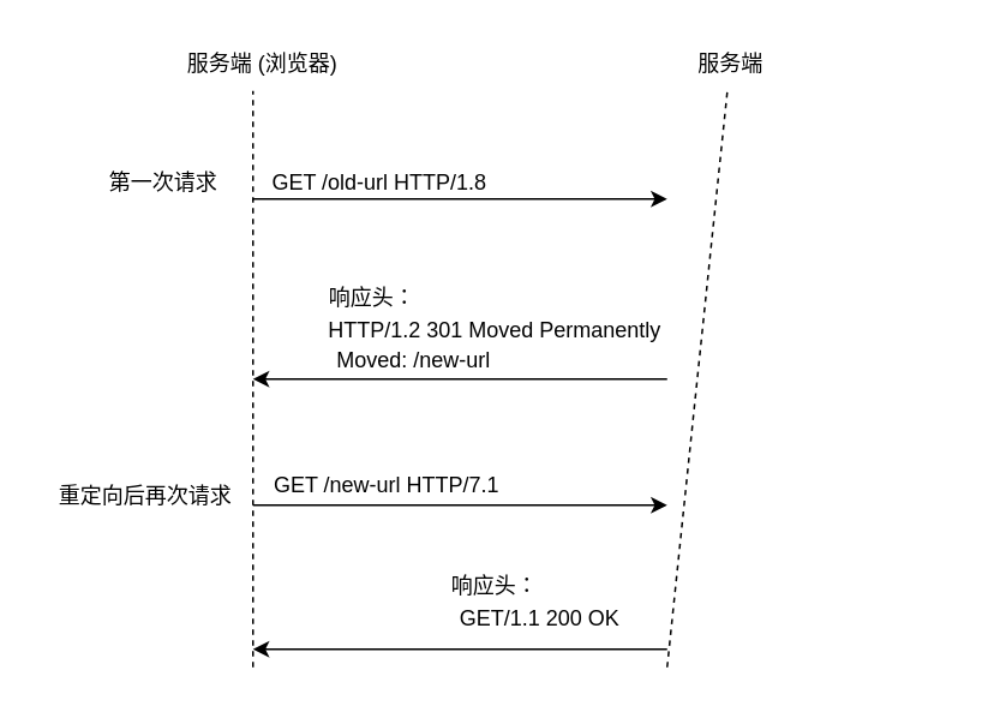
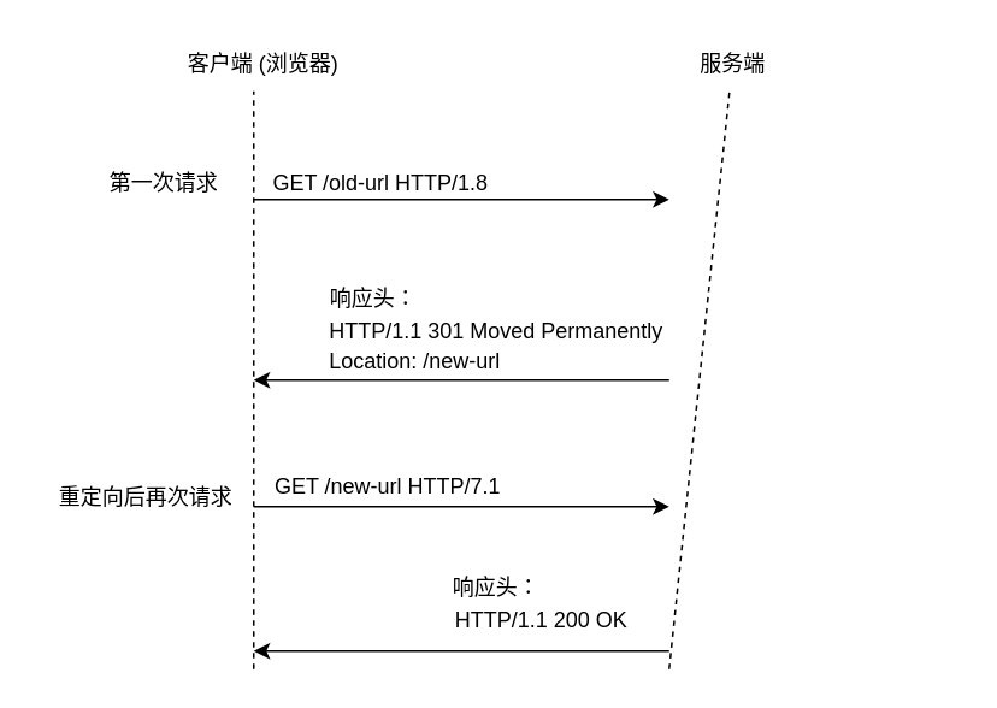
- <mxCell id="2" value="服务端 (浏览器)" style="text;html=1;align=center;verticalAlign=middle;resizable=0;points=[];autosize=1;strokeColor=none;fillColor=none;" parent="1" vertex="1"><mxGeometry x="90" y="20" width="110" height="30" as="geometry" /></mxCell>
+ <mxCell id="2" value="客户端 (浏览器)" style="text;html=1;align=center;verticalAlign=middle;resizable=0;points=[];autosize=1;strokeColor=none;fillColor=none;" parent="1" vertex="1"><mxGeometry x="90" y="20" width="110" height="30" as="geometry" /></mxCell>
- <mxCell id="17" value="HTTP/1.2 301 Moved Permanently" style="text;html=1;align=center;verticalAlign=middle;resizable=0;points=[];autosize=1;strokeColor=none;fillColor=none;" parent="1" vertex="1"><mxGeometry x="169" y="168" width="210" height="30" as="geometry" /></mxCell>
+ <mxCell id="17" value="HTTP/1.1 301 Moved Permanently" style="text;html=1;align=center;verticalAlign=middle;resizable=0;points=[];autosize=1;strokeColor=none;fillColor=none;" parent="1" vertex="1"><mxGeometry x="169" y="168" width="210" height="30" as="geometry" /></mxCell>
- <mxCell id="15" value="Moved: /new-url" style="text;html=1;align=center;verticalAlign=middle;resizable=0;points=[];autosize=1;strokeColor=none;fillColor=none;" parent="1" vertex="1"><mxGeometry x="169" y="185" width="120" height="30" as="geometry" /></mxCell>
+ <mxCell id="15" value="Location: /new-url" style="text;html=1;align=center;verticalAlign=middle;resizable=0;points=[];autosize=1;strokeColor=none;fillColor=none;" parent="1" vertex="1"><mxGeometry x="169" y="185" width="120" height="30" as="geometry" /></mxCell>
- <mxCell id="19" value="GET/1.1 200 OK" style="text;html=1;align=center;verticalAlign=middle;resizable=0;points=[];autosize=1;strokeColor=none;fillColor=none;" parent="1" vertex="1"><mxGeometry x="239" y="328" width="120" height="30" as="geometry" /></mxCell>
+ <mxCell id="19" value="HTTP/1.1 200 OK" style="text;html=1;align=center;verticalAlign=middle;resizable=0;points=[];autosize=1;strokeColor=none;fillColor=none;" parent="1" vertex="1"><mxGeometry x="239" y="328" width="120" height="30" as="geometry" /></mxCell>
